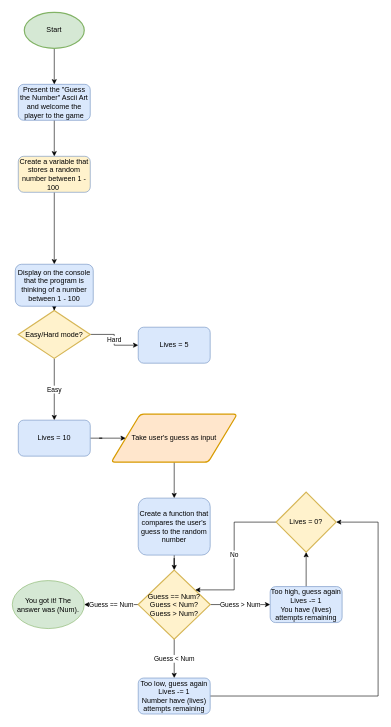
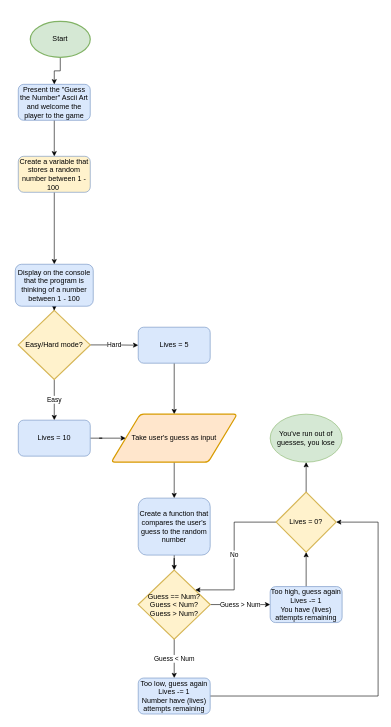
- <mxCell id="5" value="Start" style="strokeWidth=2;html=1;shape=mxgraph.flowchart.start_1;whiteSpace=wrap;fillColor=#d5e8d4;strokeColor=#82b366;" vertex="1" parent="1"><mxGeometry x="40" y="20" width="100" height="60" as="geometry" /></mxCell>
+ <mxCell id="5" value="Start" style="strokeWidth=2;html=1;shape=mxgraph.flowchart.start_1;whiteSpace=wrap;fillColor=#d5e8d4;strokeColor=#82b366;" vertex="1" parent="1"><mxGeometry x="50" y="35" width="100" height="60" as="geometry" /></mxCell>
- <mxCell id="12" value="Easy/Hard mode?" style="strokeWidth=2;html=1;shape=mxgraph.flowchart.decision;whiteSpace=wrap;fillColor=#fff2cc;strokeColor=#d6b656;" vertex="1" parent="1"><mxGeometry x="30" y="517" width="120" height="80" as="geometry" /></mxCell>
+ <mxCell id="12" value="Easy/Hard mode?" style="strokeWidth=2;html=1;shape=mxgraph.flowchart.decision;whiteSpace=wrap;fillColor=#fff2cc;strokeColor=#d6b656;" vertex="1" parent="1"><mxGeometry x="30" y="517" width="120" height="115" as="geometry" /></mxCell>
+ <mxCell id="13" style="edgeStyle=orthogonalEdgeStyle;rounded=0;orthogonalLoop=1;jettySize=auto;html=1;exitX=0.5;exitY=1;exitDx=0;exitDy=0;" edge="1" parent="1" source="14" target="18"><mxGeometry relative="1" as="geometry" /></mxCell>
+ <mxCell id="32" value="You've run out of guesses, you lose" style="ellipse;whiteSpace=wrap;html=1;fillColor=#d5e8d4;strokeColor=#82b366;" vertex="1" parent="1"><mxGeometry x="450" y="690" width="120" height="80" as="geometry" /></mxCell>
+ <mxCell id="30" style="edgeStyle=orthogonalEdgeStyle;rounded=0;orthogonalLoop=1;jettySize=auto;html=1;exitX=0.5;exitY=0;exitDx=0;exitDy=0;exitPerimeter=0;entryX=0.5;entryY=1;entryDx=0;entryDy=0;" edge="1" parent="1" source="31" target="32"><mxGeometry relative="1" as="geometry" /></mxCell>
- <mxCell id="33" value="You got it! The answer was (Num)." style="ellipse;whiteSpace=wrap;html=1;fillColor=#d5e8d4;strokeColor=#82b366;" vertex="1" parent="1"><mxGeometry x="20" y="967.5" width="120" height="80" as="geometry" /></mxCell>
- <mxCell id="23" value="Guess == Num" style="edgeStyle=orthogonalEdgeStyle;rounded=0;orthogonalLoop=1;jettySize=auto;html=1;exitX=0;exitY=0.5;exitDx=0;exitDy=0;exitPerimeter=0;entryX=1;entryY=0.5;entryDx=0;entryDy=0;" edge="1" parent="1" source="24" target="33"><mxGeometry relative="1" as="geometry" /></mxCell>
